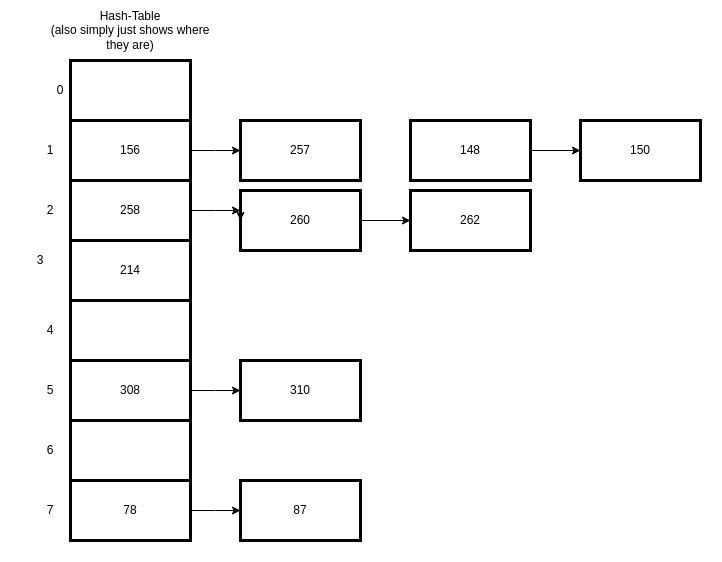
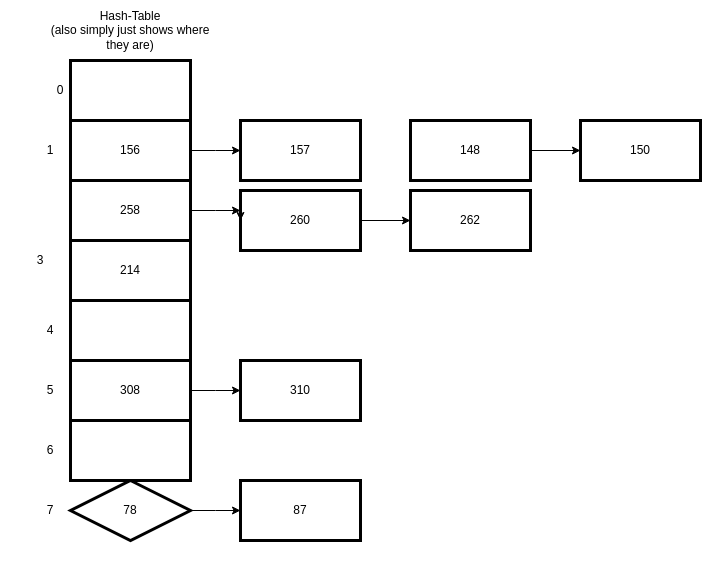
- <mxCell id="23" value="257" style="rounded=0;whiteSpace=wrap;html=1;strokeWidth=3;" vertex="1" parent="1"><mxGeometry x="240" y="120" width="120" height="60" as="geometry" /></mxCell>
+ <mxCell id="23" value="157" style="rounded=0;whiteSpace=wrap;html=1;strokeWidth=3;" vertex="1" parent="1"><mxGeometry x="240" y="120" width="120" height="60" as="geometry" /></mxCell>
- <mxCell id="17" value="2" style="text;html=1;strokeColor=none;fillColor=none;align=center;verticalAlign=middle;whiteSpace=wrap;rounded=0;" vertex="1" parent="1"><mxGeometry x="30" y="200" width="40" height="20" as="geometry" /></mxCell>
- <mxCell id="12" value="78" style="rounded=0;whiteSpace=wrap;html=1;strokeWidth=3;" vertex="1" parent="1"><mxGeometry x="70" y="480" width="120" height="60" as="geometry" /></mxCell>
+ <mxCell id="12" value="78" style="rhombus;whiteSpace=wrap;html=1;strokeWidth=3;" vertex="1" parent="1"><mxGeometry x="70" y="480" width="120" height="60" as="geometry" /></mxCell>
